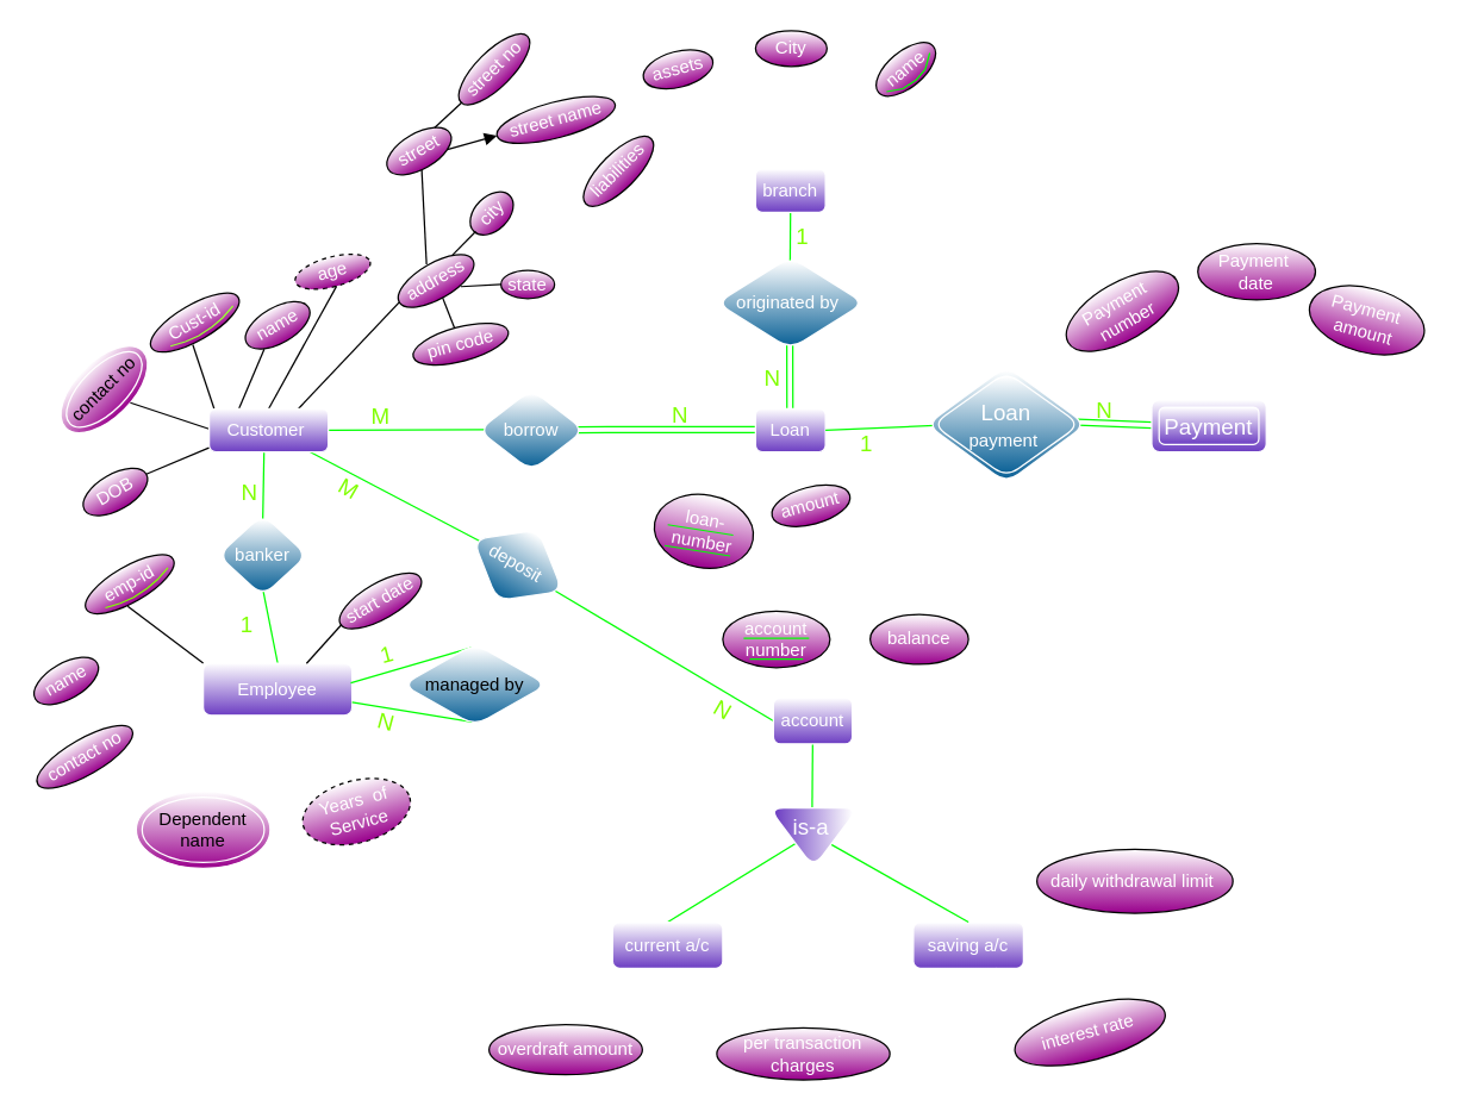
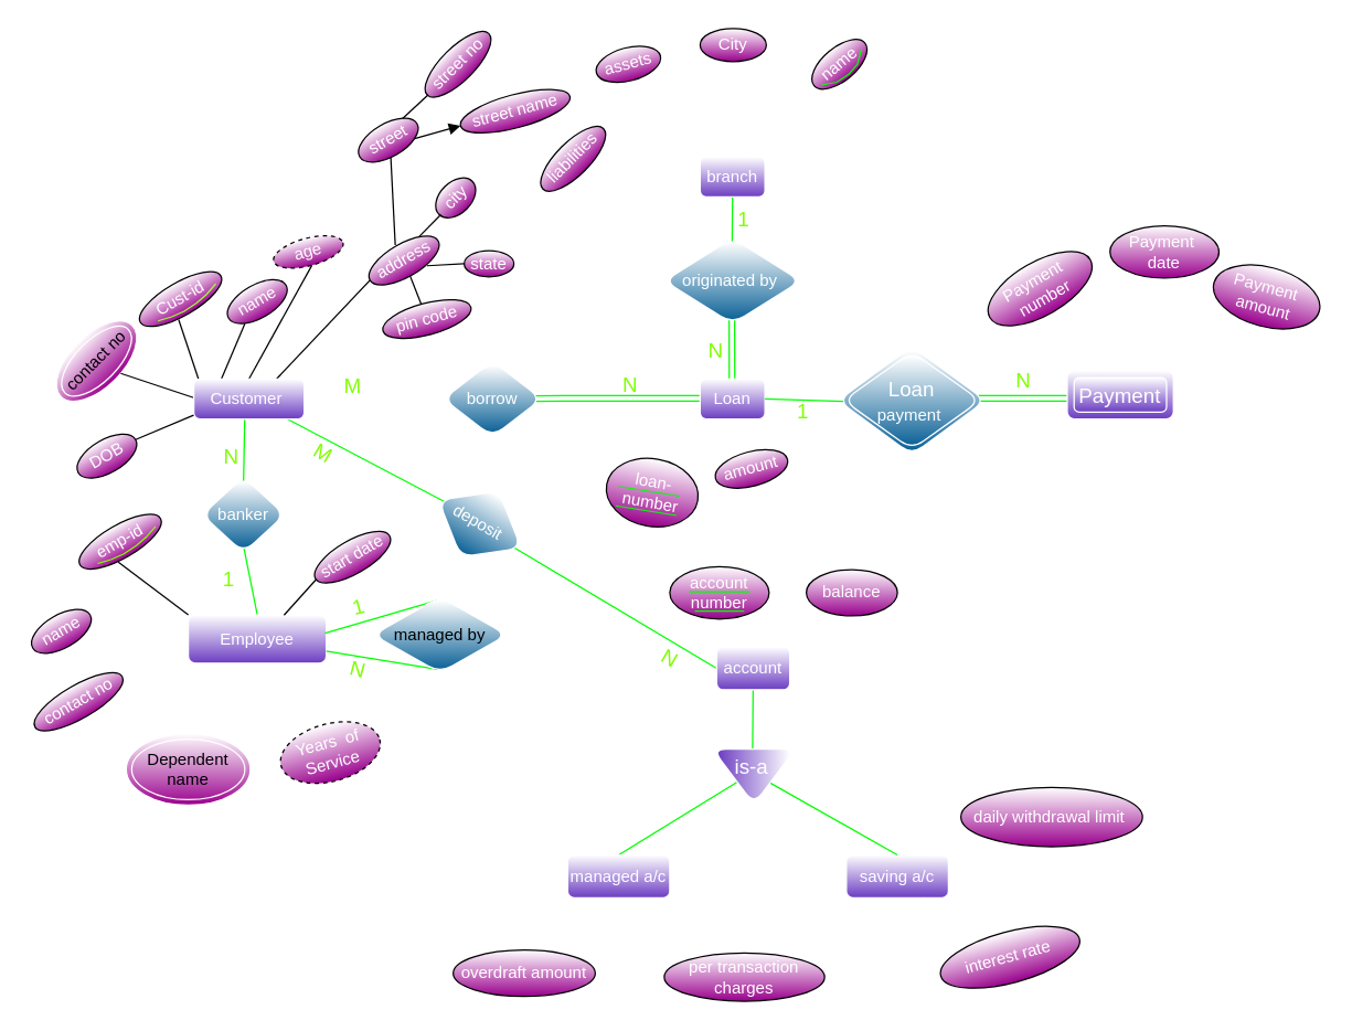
- <mxCell id="104" value="Loan&lt;br style=&quot;--tw-border-spacing-x: 0; --tw-border-spacing-y: 0; --tw-translate-x: 0; --tw-translate-y: 0; --tw-rotate: 0; --tw-skew-x: 0; --tw-skew-y: 0; --tw-scale-x: 1; --tw-scale-y: 1; --tw-pan-x: ; --tw-pan-y: ; --tw-pinch-zoom: ; --tw-scroll-snap-strictness: proximity; --tw-ordinal: ; --tw-slashed-zero: ; --tw-numeric-figure: ; --tw-numeric-spacing: ; --tw-numeric-fraction: ; --tw-ring-inset: ; --tw-ring-offset-width: 0px; --tw-ring-offset-color: #fff; --tw-ring-color: rgb(59 130 246 / 0.5); --tw-ring-offset-shadow: 0 0 #0000; --tw-ring-shadow: 0 0 #0000; --tw-shadow: 0 0 #0000; --tw-shadow-colored: 0 0 #0000; --tw-blur: ; --tw-brightness: ; --tw-contrast: ; --tw-grayscale: ; --tw-hue-rotate: ; --tw-invert: ; --tw-saturate: ; --tw-sepia: ; --tw-drop-shadow: ; --tw-backdrop-blur: ; --tw-backdrop-brightness: ; --tw-backdrop-contrast: ; --tw-backdrop-grayscale: ; --tw-backdrop-hue-rotate: ; --tw-backdrop-invert: ; --tw-backdrop-opacity: ; --tw-backdrop-saturate: ; --tw-backdrop-sepia: ; font-size: 12px;&quot;&gt;&lt;span style=&quot;font-size: 12px;&quot;&gt;payment&amp;nbsp;&lt;/span&gt;" style="shape=rhombus;double=1;perimeter=rhombusPerimeter;whiteSpace=wrap;html=1;align=center;rounded=1;shadow=0;glass=0;sketch=0;strokeColor=#FFFFFF;strokeWidth=1;fontSize=15;fontColor=#FFFFFF;fillColor=default;gradientColor=#0c6297;" vertex="1" parent="1"><mxGeometry x="622" y="245.38" width="107" height="78.62" as="geometry" /></mxCell>
+ <mxCell id="104" value="Loan&lt;br style=&quot;--tw-border-spacing-x: 0; --tw-border-spacing-y: 0; --tw-translate-x: 0; --tw-translate-y: 0; --tw-rotate: 0; --tw-skew-x: 0; --tw-skew-y: 0; --tw-scale-x: 1; --tw-scale-y: 1; --tw-pan-x: ; --tw-pan-y: ; --tw-pinch-zoom: ; --tw-scroll-snap-strictness: proximity; --tw-ordinal: ; --tw-slashed-zero: ; --tw-numeric-figure: ; --tw-numeric-spacing: ; --tw-numeric-fraction: ; --tw-ring-inset: ; --tw-ring-offset-width: 0px; --tw-ring-offset-color: #fff; --tw-ring-color: rgb(59 130 246 / 0.5); --tw-ring-offset-shadow: 0 0 #0000; --tw-ring-shadow: 0 0 #0000; --tw-shadow: 0 0 #0000; --tw-shadow-colored: 0 0 #0000; --tw-blur: ; --tw-brightness: ; --tw-contrast: ; --tw-grayscale: ; --tw-hue-rotate: ; --tw-invert: ; --tw-saturate: ; --tw-sepia: ; --tw-drop-shadow: ; --tw-backdrop-blur: ; --tw-backdrop-brightness: ; --tw-backdrop-contrast: ; --tw-backdrop-grayscale: ; --tw-backdrop-hue-rotate: ; --tw-backdrop-invert: ; --tw-backdrop-opacity: ; --tw-backdrop-saturate: ; --tw-backdrop-sepia: ; font-size: 12px;&quot;&gt;&lt;span style=&quot;font-size: 12px;&quot;&gt;payment&amp;nbsp;&lt;/span&gt;" style="shape=rhombus;double=1;perimeter=rhombusPerimeter;whiteSpace=wrap;html=1;align=center;rounded=1;shadow=0;glass=0;sketch=0;strokeColor=#FFFFFF;strokeWidth=1;fontSize=15;fontColor=#FFFFFF;fillColor=default;gradientColor=#0c6297;" vertex="1" parent="1"><mxGeometry x="607" y="250.38" width="107" height="78.62" as="geometry" /></mxCell>
- <mxCell id="51" style="edgeStyle=none;rounded=0;orthogonalLoop=1;jettySize=auto;html=1;entryX=1;entryY=0.5;entryDx=0;entryDy=0;strokeColor=#00FF00;fontSize=15;fontColor=#80FF00;endArrow=none;endFill=0;exitX=0.067;exitY=0.492;exitDx=0;exitDy=0;exitPerimeter=0;" edge="1" parent="1" source="60" target="53"><mxGeometry relative="1" as="geometry" /></mxCell>
- <mxCell id="106" value="current a/c" style="rounded=1;whiteSpace=wrap;html=1;fillColor=default;fontColor=#ffffff;strokeColor=#FFFFFF;gradientColor=#6c3dc2;strokeWidth=1;glass=0;shadow=0;" vertex="1" parent="1"><mxGeometry x="411" y="619" width="74" height="31" as="geometry" /></mxCell>
+ <mxCell id="106" value="managed a/c" style="rounded=1;whiteSpace=wrap;html=1;fillColor=default;fontColor=#ffffff;strokeColor=#FFFFFF;gradientColor=#6c3dc2;strokeWidth=1;glass=0;shadow=0;" vertex="1" parent="1"><mxGeometry x="411" y="619" width="74" height="31" as="geometry" /></mxCell>
